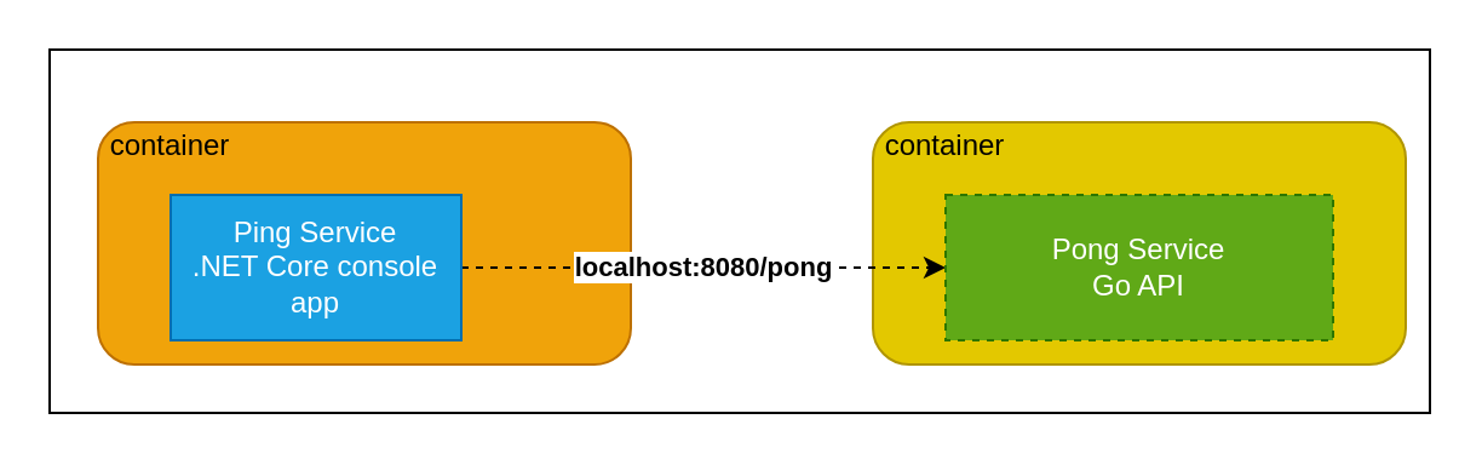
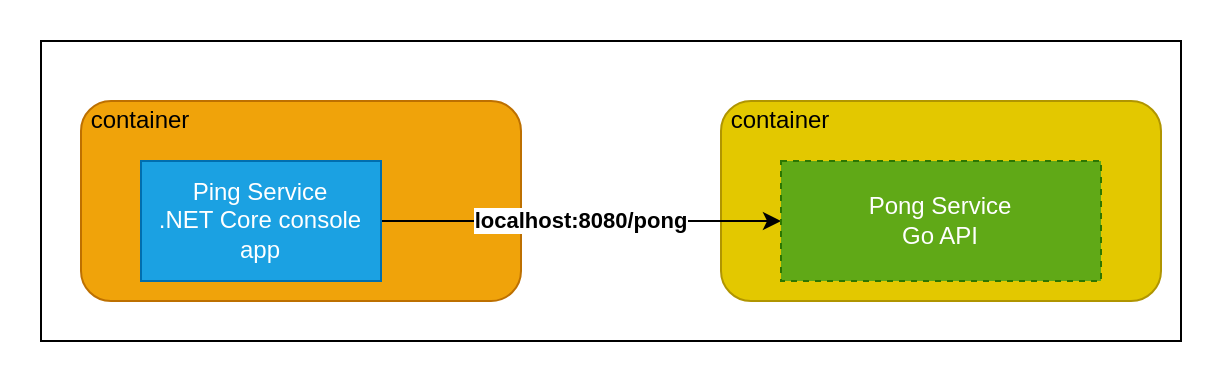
- <mxCell id="5" value="localhost:8080/pong" style="edgeStyle=orthogonalEdgeStyle;rounded=0;orthogonalLoop=1;jettySize=auto;html=1;fontStyle=1;dashed=1;" parent="1" source="6" target="7" edge="1"><mxGeometry relative="1" as="geometry" /></mxCell>
+ <mxCell id="5" value="localhost:8080/pong" style="edgeStyle=orthogonalEdgeStyle;rounded=0;orthogonalLoop=1;jettySize=auto;html=1;fontStyle=1" parent="1" source="6" target="7" edge="1"><mxGeometry relative="1" as="geometry" /></mxCell>
